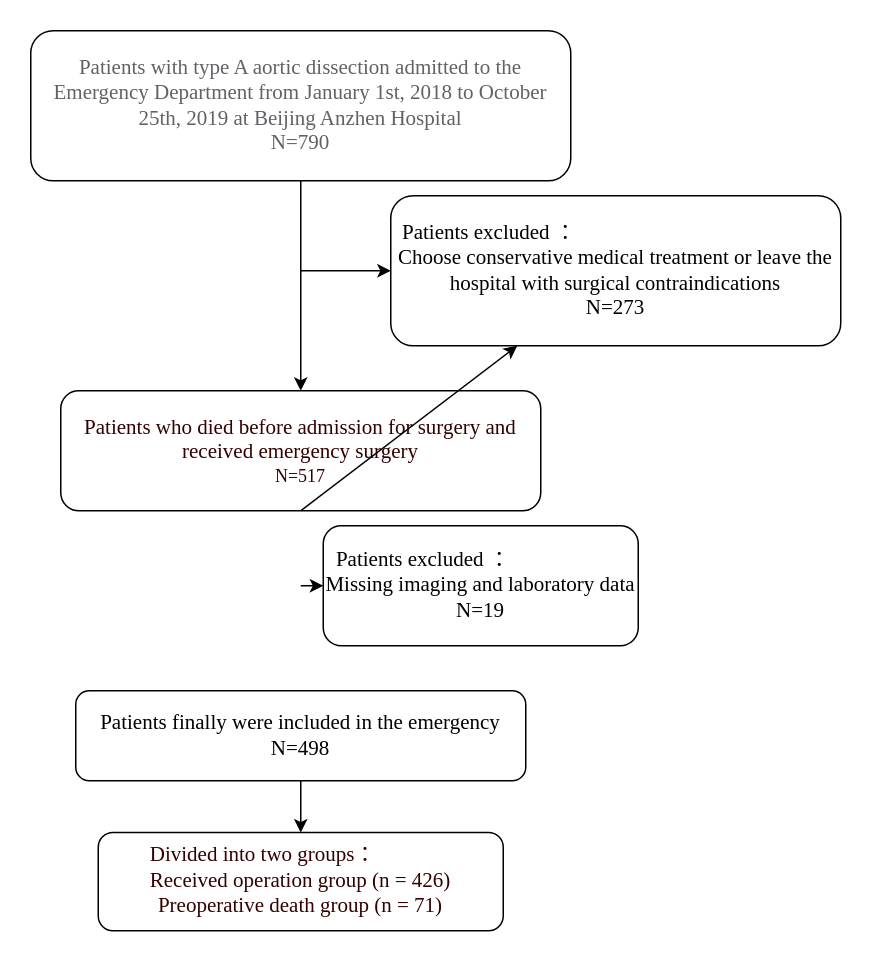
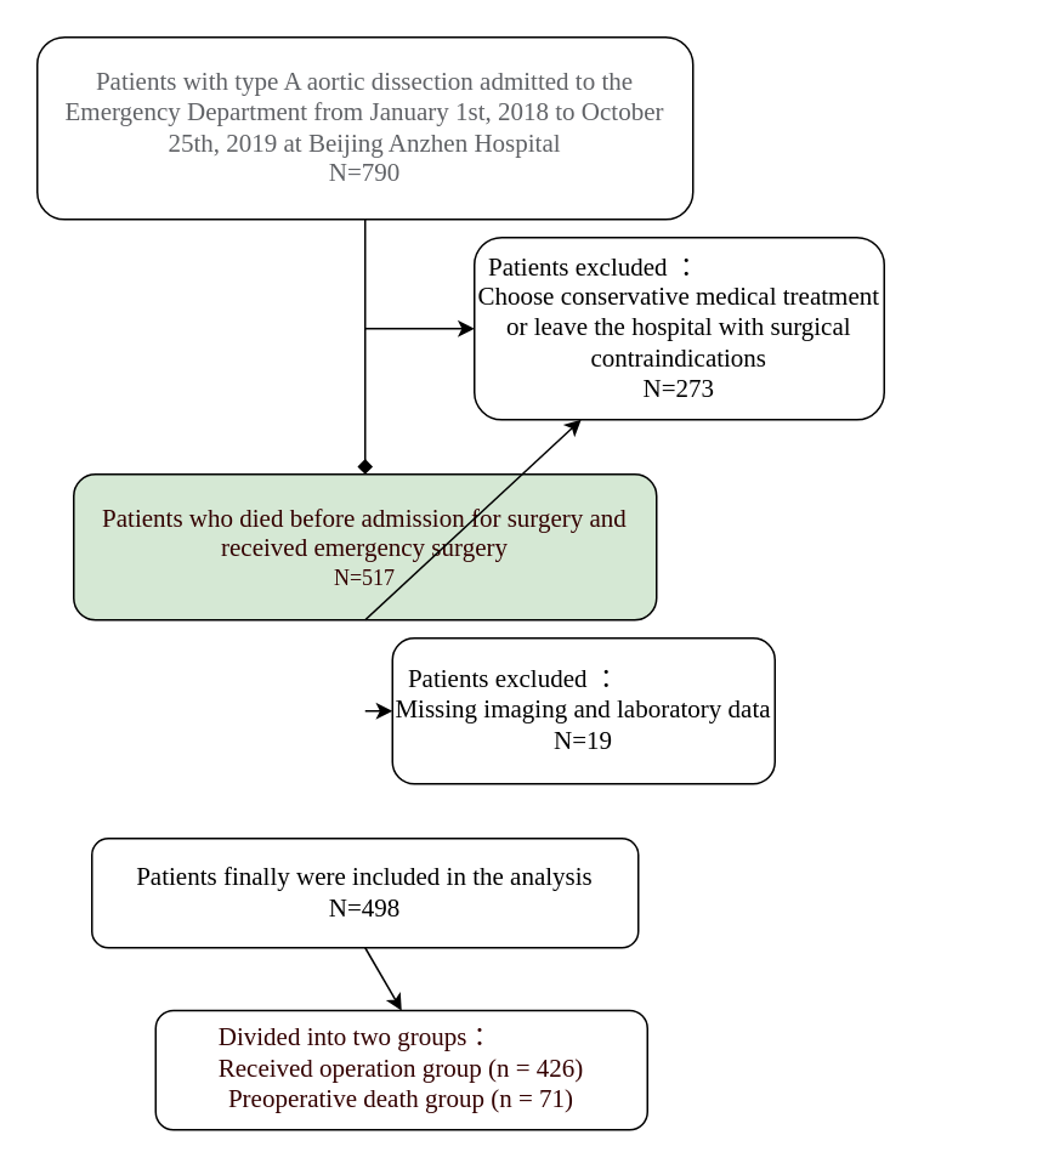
- <mxCell id="5" value="&lt;div style=&quot;text-align: left ; font-size: 14px&quot;&gt;&lt;span class=&quot;fontstyle0&quot;&gt;&amp;nbsp; Patients excluded&lt;/span&gt;&lt;span&gt;&amp;nbsp;：&lt;/span&gt;&lt;/div&gt;&lt;span style=&quot;font-size: 14px&quot;&gt;Choose conservative medical treatment or leave the hospital with surgical contraindications&lt;br&gt;N=273&lt;br&gt;&lt;/span&gt;" style="rounded=1;whiteSpace=wrap;html=1;fontFamily=Times New Roman;" vertex="1" parent="1"><mxGeometry x="260" y="130" width="300" height="100" as="geometry" /></mxCell>
+ <mxCell id="5" value="&lt;div style=&quot;text-align: left ; font-size: 14px&quot;&gt;&lt;span class=&quot;fontstyle0&quot;&gt;&amp;nbsp; Patients excluded&lt;/span&gt;&lt;span&gt;&amp;nbsp;：&lt;/span&gt;&lt;/div&gt;&lt;span style=&quot;font-size: 14px&quot;&gt;Choose conservative medical treatment or leave the hospital with surgical contraindications&lt;br&gt;N=273&lt;br&gt;&lt;/span&gt;" style="rounded=1;whiteSpace=wrap;html=1;fontFamily=Times New Roman;" vertex="1" parent="1"><mxGeometry x="260" y="130" width="225" height="100" as="geometry" /></mxCell>
- <mxCell id="4" value="" style="endArrow=classic;html=1;fontFamily=Times New Roman;exitX=0.5;exitY=1;exitDx=0;exitDy=0;entryX=0.5;entryY=0;entryDx=0;entryDy=0;" edge="1" parent="1" source="2" target="3"><mxGeometry width="50" height="50" relative="1" as="geometry"><mxPoint x="190" y="550" as="sourcePoint" /><mxPoint x="240" y="500" as="targetPoint" /><Array as="points" /></mxGeometry></mxCell>
+ <mxCell id="4" value="" style="endArrow=diamond;html=1;fontFamily=Times New Roman;exitX=0.5;exitY=1;exitDx=0;exitDy=0;entryX=0.5;entryY=0;entryDx=0;entryDy=0;" edge="1" parent="1" source="2" target="3"><mxGeometry width="50" height="50" relative="1" as="geometry"><mxPoint x="190" y="550" as="sourcePoint" /><mxPoint x="240" y="500" as="targetPoint" /><Array as="points" /></mxGeometry></mxCell>
- <mxCell id="3" value="&lt;font&gt;&lt;font color=&quot;#330000&quot;&gt;&lt;span style=&quot;font-size: 14px&quot;&gt;Patients who died before admission for surgery and received emergency surgery&lt;br&gt;&lt;/span&gt;N=517&lt;/font&gt;&lt;br&gt;&lt;/font&gt;" style="rounded=1;whiteSpace=wrap;html=1;fontFamily=Times New Roman;" vertex="1" parent="1"><mxGeometry x="40" y="260" width="320" height="80" as="geometry" /></mxCell>
+ <mxCell id="3" value="&lt;font&gt;&lt;font color=&quot;#330000&quot;&gt;&lt;span style=&quot;font-size: 14px&quot;&gt;Patients who died before admission for surgery and received emergency surgery&lt;br&gt;&lt;/span&gt;N=517&lt;/font&gt;&lt;br&gt;&lt;/font&gt;" style="rounded=1;whiteSpace=wrap;html=1;fontFamily=Times New Roman;fillColor=#d5e8d4;" vertex="1" parent="1"><mxGeometry x="40" y="260" width="320" height="80" as="geometry" /></mxCell>
- <mxCell id="6" value="&lt;p class=&quot;MsoNormal&quot; align=&quot;center&quot; style=&quot;font-size: 14px&quot;&gt;&lt;span class=&quot;fontstyle0&quot;&gt;Patients finally were included in the emergency&lt;br&gt;N=498&lt;/span&gt;&lt;br style=&quot;line-height: normal&quot;&gt;&lt;/p&gt;" style="rounded=1;whiteSpace=wrap;html=1;fontFamily=Times New Roman;" vertex="1" parent="1"><mxGeometry x="50" y="460" width="300" height="60" as="geometry" /></mxCell>
+ <mxCell id="6" value="&lt;p class=&quot;MsoNormal&quot; align=&quot;center&quot; style=&quot;font-size: 14px&quot;&gt;&lt;span class=&quot;fontstyle0&quot;&gt;Patients finally were included in the analysis&lt;br&gt;N=498&lt;/span&gt;&lt;br style=&quot;line-height: normal&quot;&gt;&lt;/p&gt;" style="rounded=1;whiteSpace=wrap;html=1;fontFamily=Times New Roman;" vertex="1" parent="1"><mxGeometry x="50" y="460" width="300" height="60" as="geometry" /></mxCell>
- <mxCell id="11" value="&lt;div style=&quot;text-align: left&quot;&gt;&lt;span style=&quot;background-color: rgb(255 , 255 , 255) ; font-size: 14px&quot;&gt;&lt;font color=&quot;#330000&quot;&gt;Divided into two groups：&lt;/font&gt;&lt;/span&gt;&lt;/div&gt;&lt;span style=&quot;font-size: 14px ; background-color: rgb(255 , 255 , 255)&quot;&gt;&lt;font color=&quot;#330000&quot;&gt;&lt;div style=&quot;text-align: left&quot;&gt;Received operation group (n = 426)&lt;/div&gt;Preoperative death group (n = 71)&lt;/font&gt;&lt;/span&gt;" style="rounded=1;whiteSpace=wrap;html=1;fontFamily=Times New Roman;align=center;" vertex="1" parent="1"><mxGeometry x="65" y="554.5" width="270" height="65.5" as="geometry" /></mxCell>
+ <mxCell id="11" value="&lt;div style=&quot;text-align: left&quot;&gt;&lt;span style=&quot;background-color: rgb(255 , 255 , 255) ; font-size: 14px&quot;&gt;&lt;font color=&quot;#330000&quot;&gt;Divided into two groups：&lt;/font&gt;&lt;/span&gt;&lt;/div&gt;&lt;span style=&quot;font-size: 14px ; background-color: rgb(255 , 255 , 255)&quot;&gt;&lt;font color=&quot;#330000&quot;&gt;&lt;div style=&quot;text-align: left&quot;&gt;Received operation group (n = 426)&lt;/div&gt;Preoperative death group (n = 71)&lt;/font&gt;&lt;/span&gt;" style="rounded=1;whiteSpace=wrap;html=1;fontFamily=Times New Roman;align=center;" vertex="1" parent="1"><mxGeometry x="85" y="554.5" width="270" height="65.5" as="geometry" /></mxCell>
